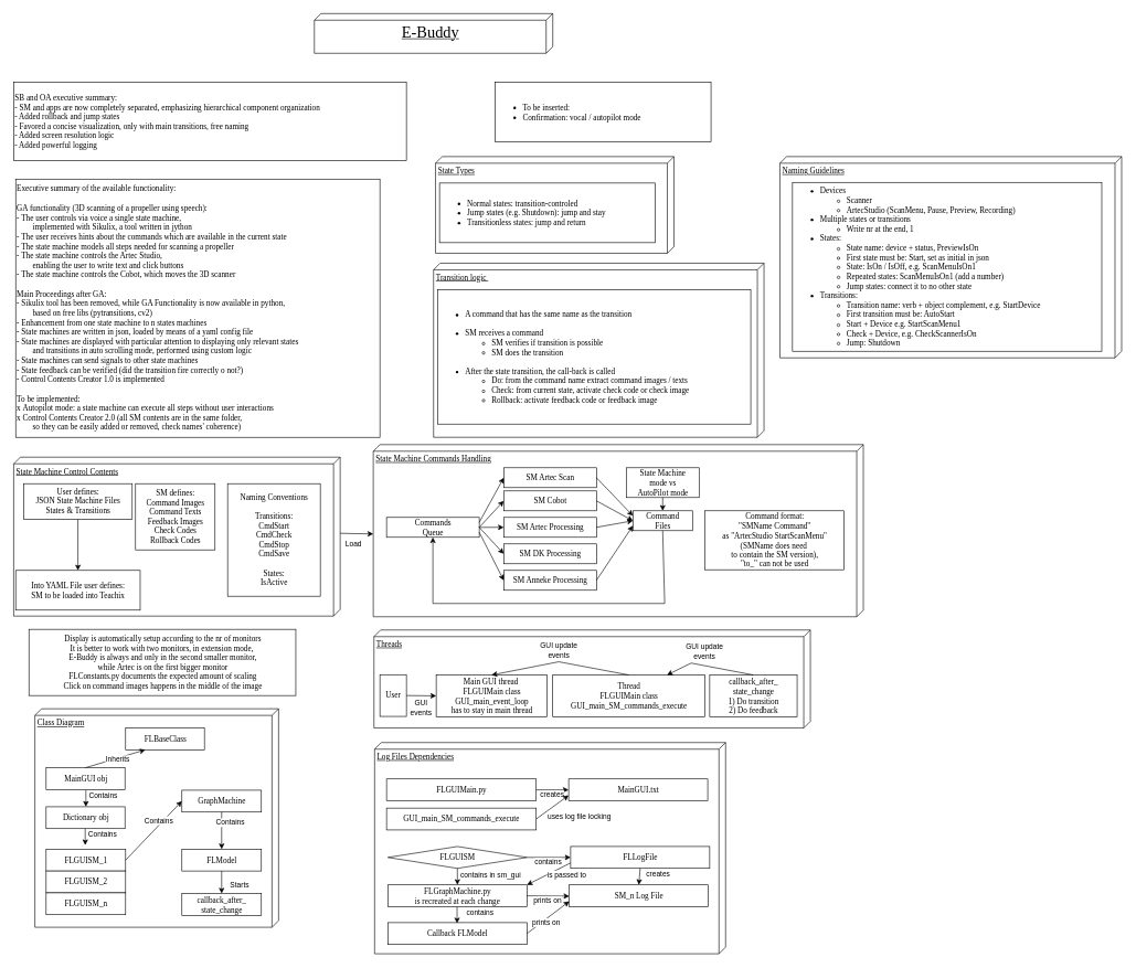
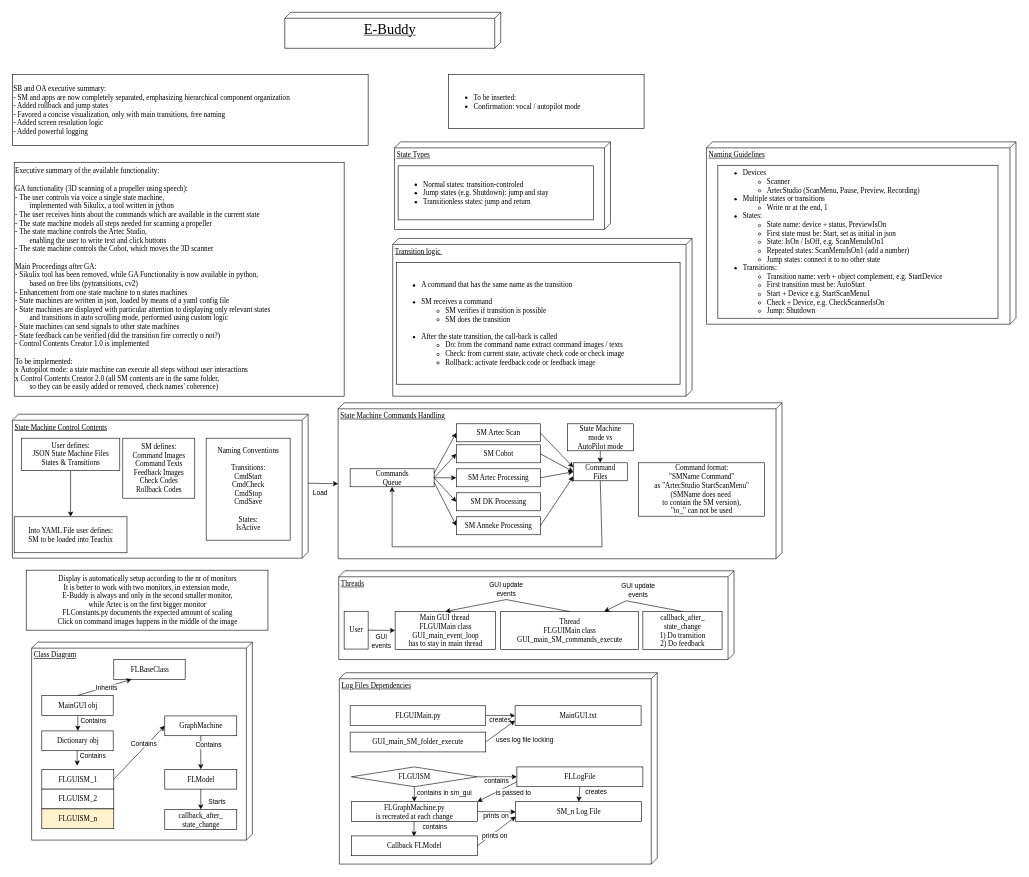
- <mxCell id="86" value="GUI_main_SM_commands_execute" style="html=1;rounded=0;shadow=0;comic=0;labelBackgroundColor=none;strokeWidth=1;fontFamily=Verdana;fontSize=12;align=center;" parent="1" vertex="1"><mxGeometry x="583" y="1220" width="226" height="33" as="geometry" /></mxCell>
+ <mxCell id="86" value="GUI_main_SM_folder_execute" style="html=1;rounded=0;shadow=0;comic=0;labelBackgroundColor=none;strokeWidth=1;fontFamily=Verdana;fontSize=12;align=center;" parent="1" vertex="1"><mxGeometry x="583" y="1220" width="226" height="33" as="geometry" /></mxCell>
- <mxCell id="50" value="&lt;div&gt;FLGUISM_n&lt;/div&gt;" style="html=1;rounded=0;shadow=0;comic=0;labelBackgroundColor=none;strokeWidth=1;fontFamily=Verdana;fontSize=12;align=center;" parent="1" vertex="1"><mxGeometry x="69" y="1348" width="120" height="33" as="geometry" /></mxCell>
+ <mxCell id="50" value="&lt;div&gt;FLGUISM_n&lt;/div&gt;" style="html=1;rounded=0;shadow=0;comic=0;labelBackgroundColor=none;strokeWidth=1;fontFamily=Verdana;fontSize=12;align=center;fillColor=#fff2cc;" parent="1" vertex="1"><mxGeometry x="69" y="1348" width="120" height="33" as="geometry" /></mxCell>
